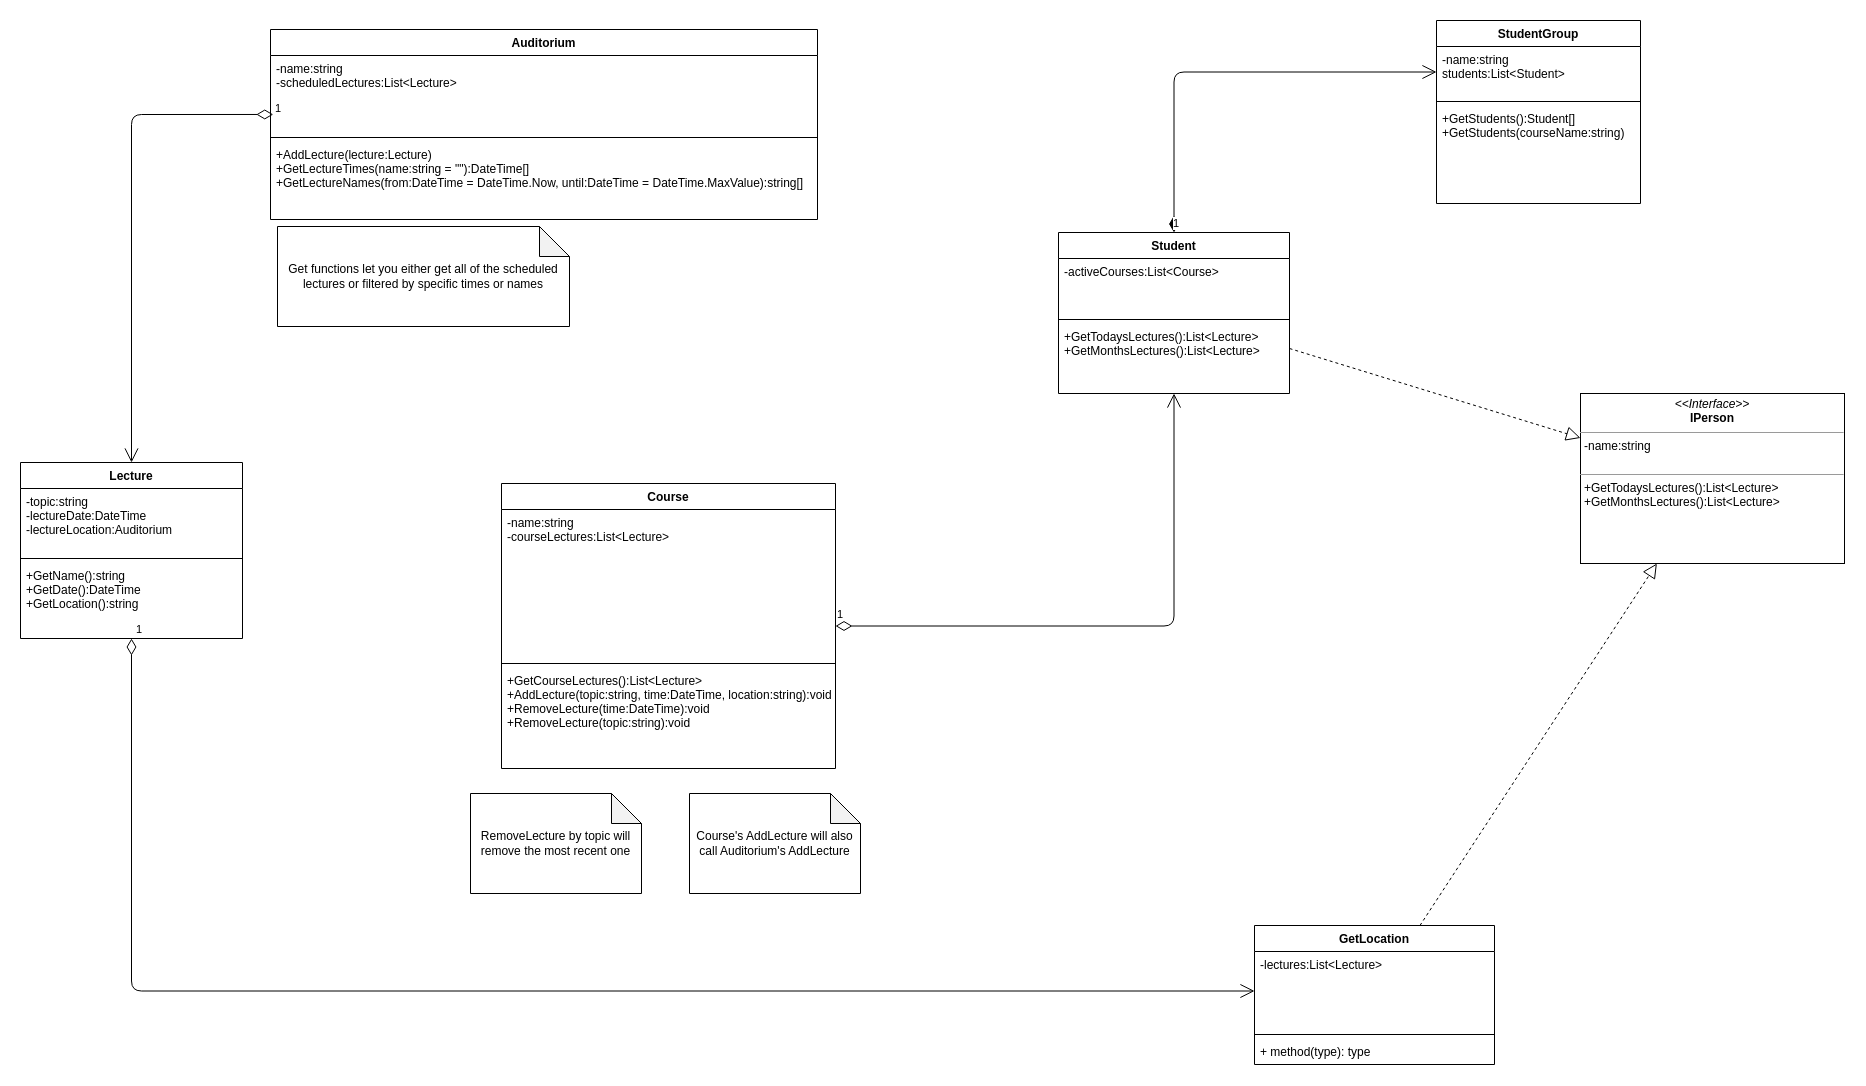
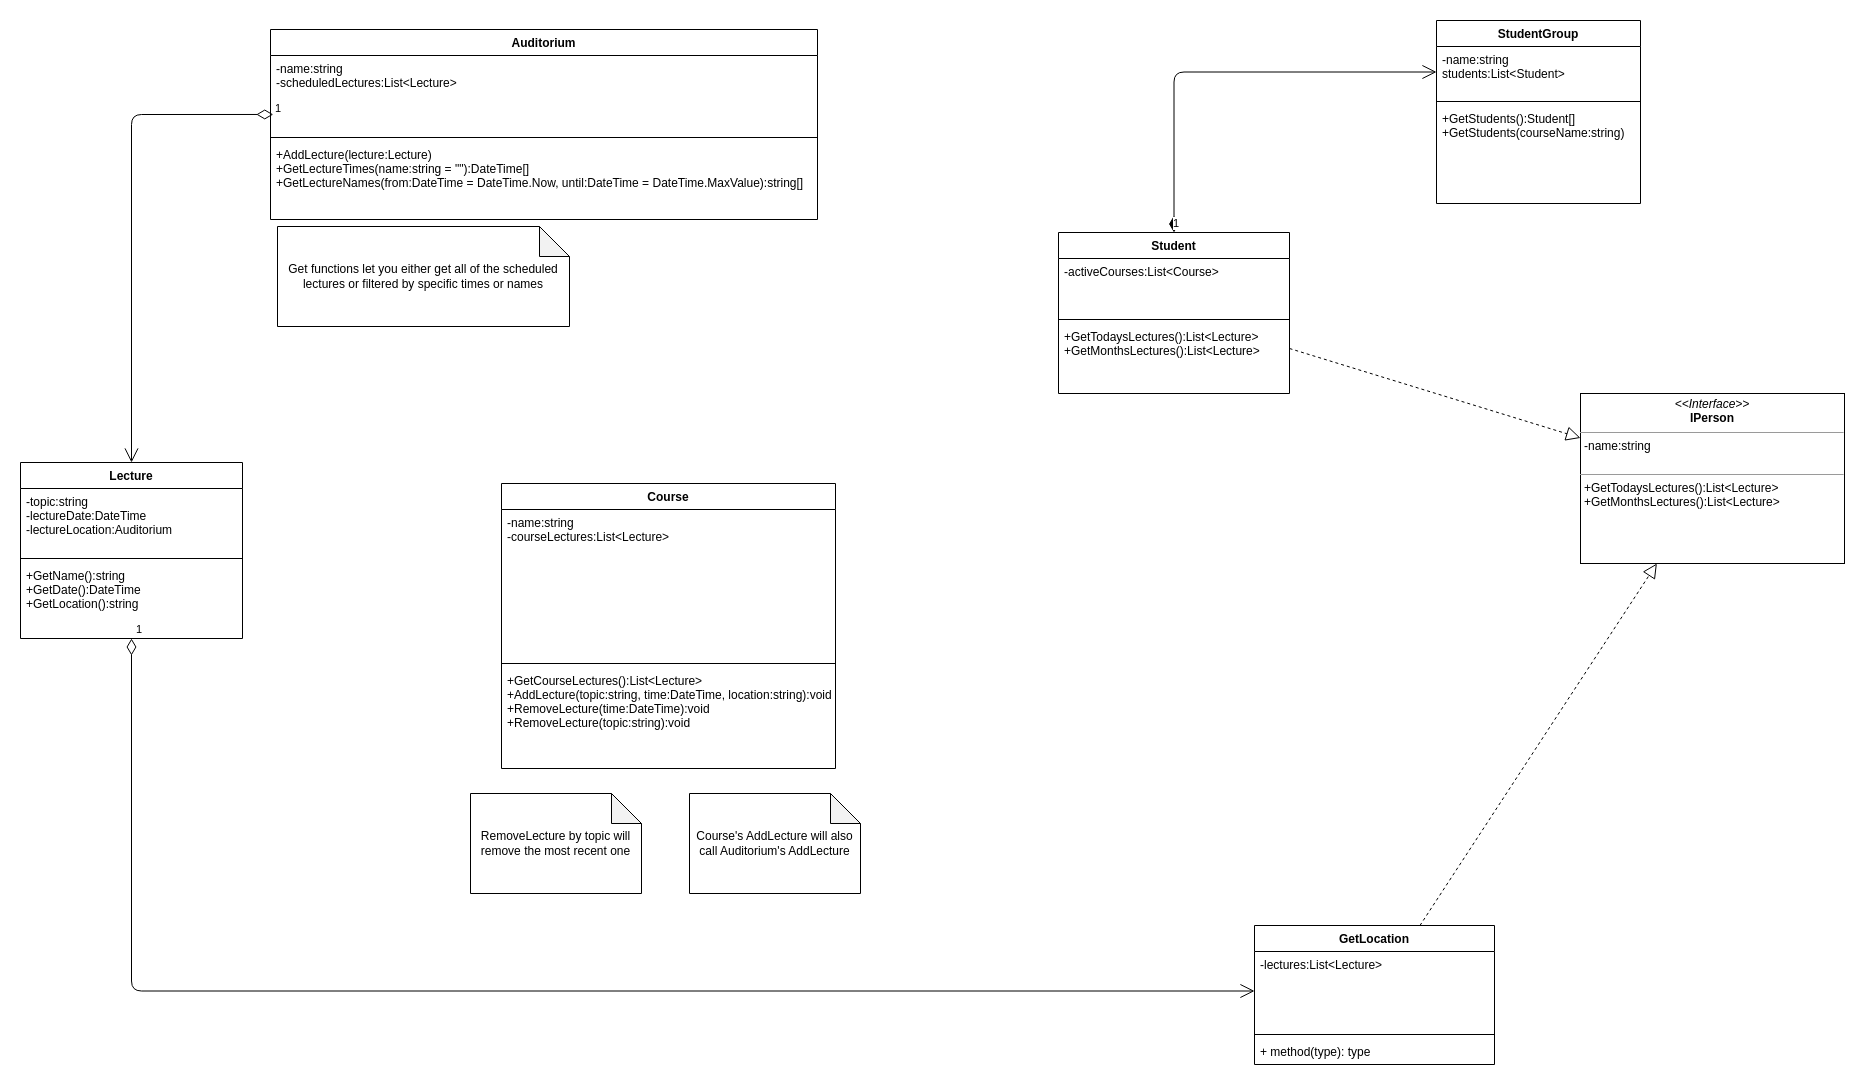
- <mxCell id="19" value="1" style="endArrow=open;html=1;endSize=12;startArrow=diamondThin;startSize=14;startFill=0;edgeStyle=orthogonalEdgeStyle;align=left;verticalAlign=bottom;" parent="1" source="6" target="2" edge="1"><mxGeometry x="-1" y="3" relative="1" as="geometry"><mxPoint x="601" y="348" as="sourcePoint" /><mxPoint x="761" y="348" as="targetPoint" /></mxGeometry></mxCell>
